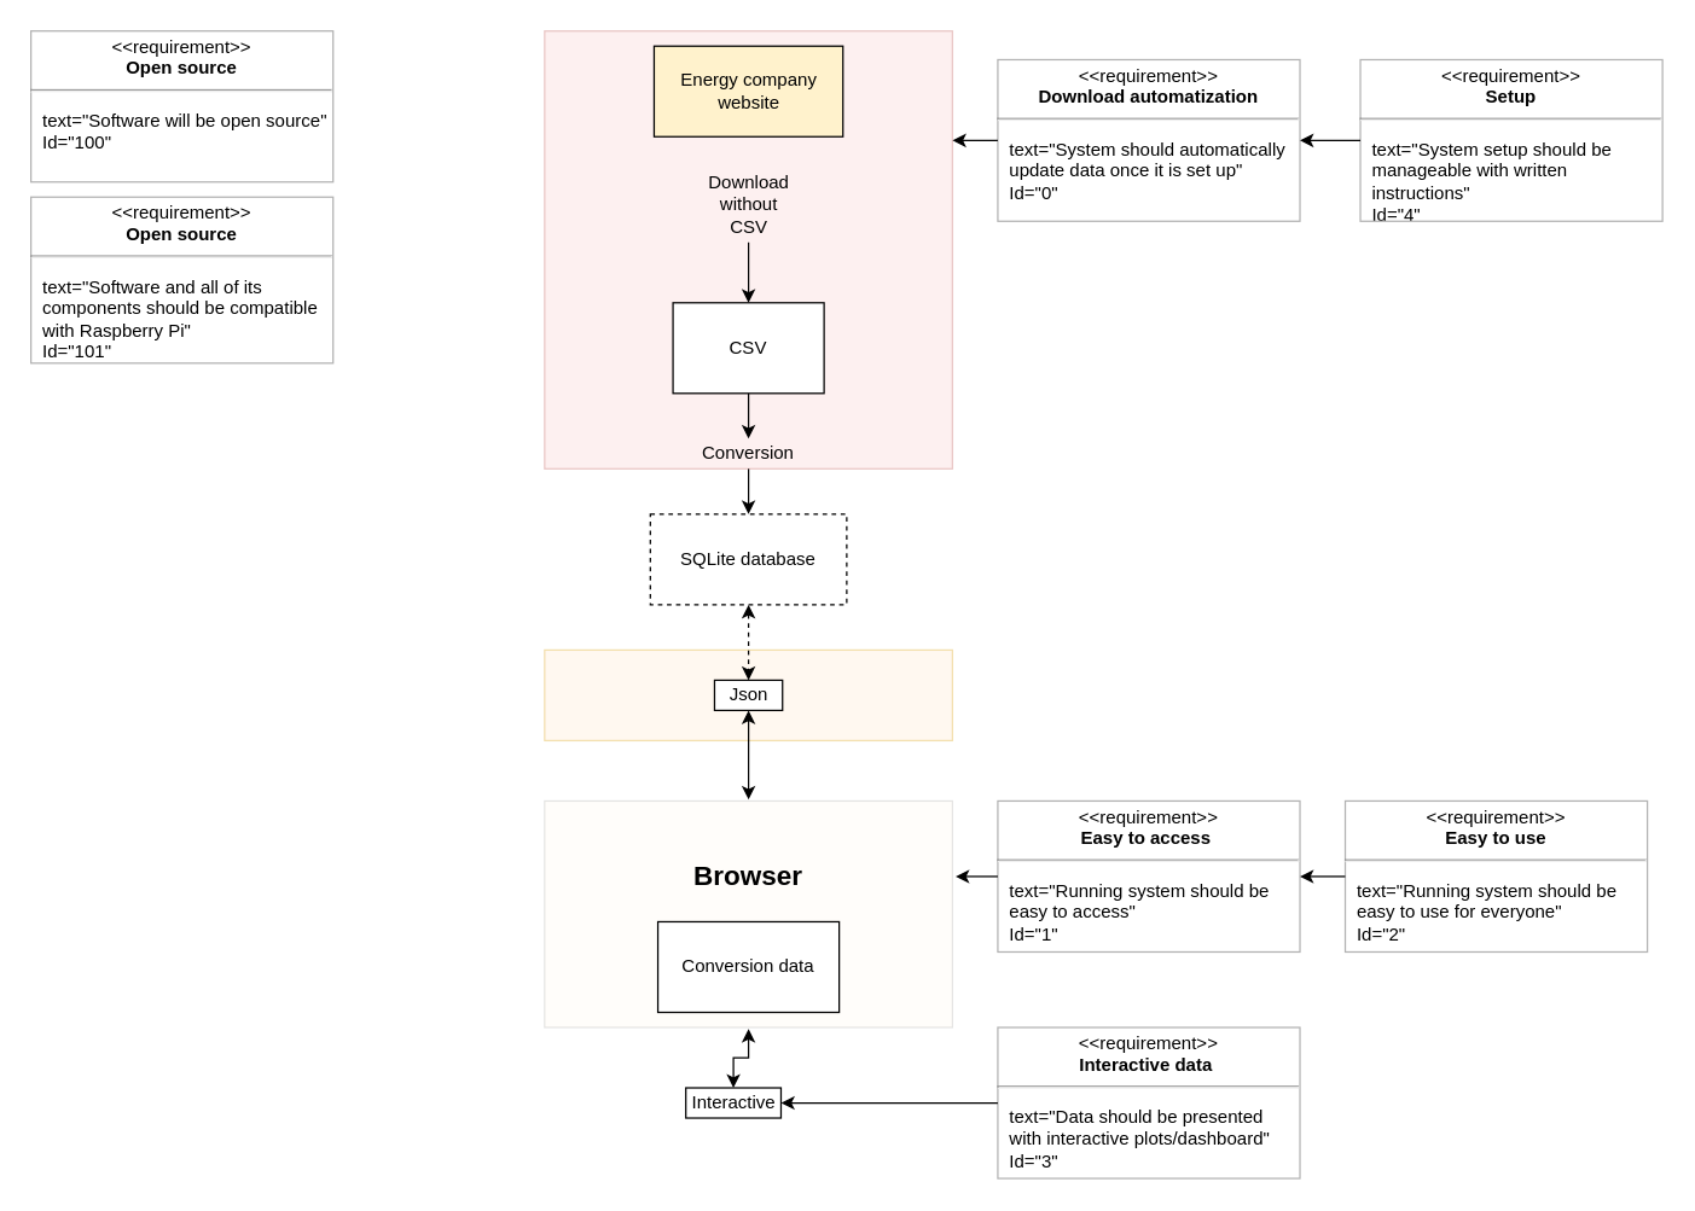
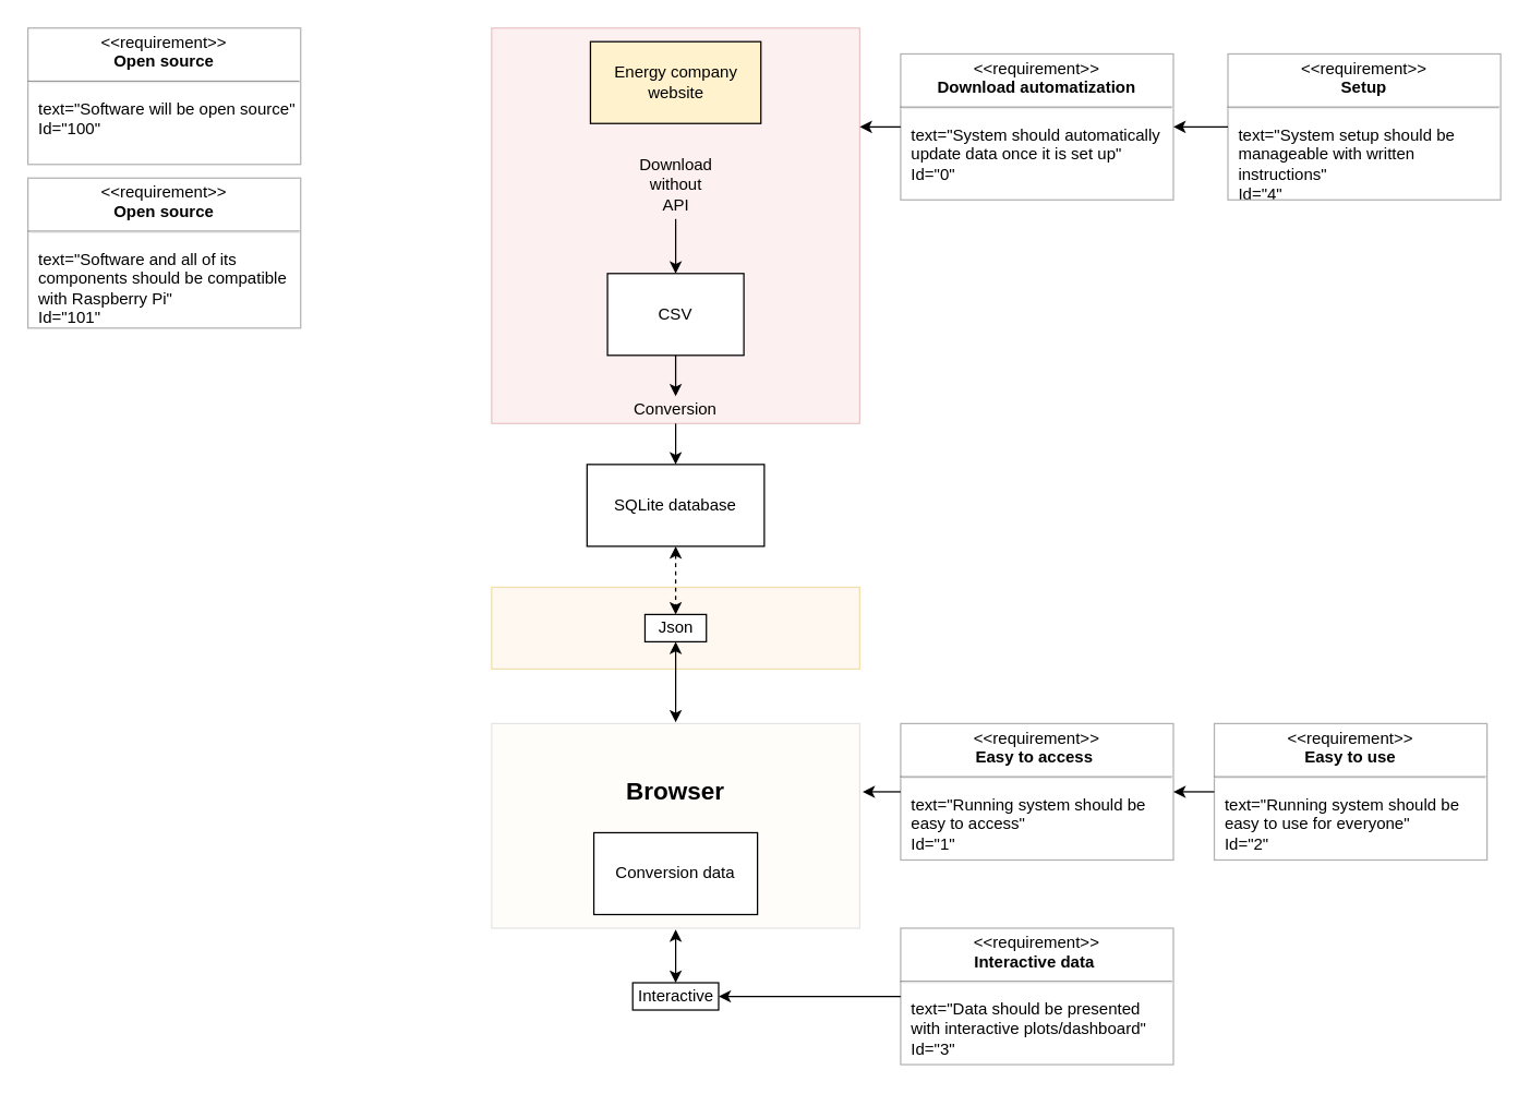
- <mxCell id="11" value="Download&lt;br&gt;without CSV" style="text;html=1;strokeColor=none;fillColor=none;align=center;verticalAlign=middle;whiteSpace=wrap;rounded=0;" vertex="1" parent="1"><mxGeometry x="466.5" y="110" width="57" height="50" as="geometry" /></mxCell>
+ <mxCell id="11" value="Download&lt;br&gt;without API" style="text;html=1;strokeColor=none;fillColor=none;align=center;verticalAlign=middle;whiteSpace=wrap;rounded=0;" vertex="1" parent="1"><mxGeometry x="466.5" y="110" width="57" height="50" as="geometry" /></mxCell>
- <mxCell id="12" value="SQLite database" style="rounded=0;whiteSpace=wrap;html=1;dashed=1;" vertex="1" parent="1"><mxGeometry x="430" y="340" width="130" height="60" as="geometry" /></mxCell>
+ <mxCell id="12" value="SQLite database" style="rounded=0;whiteSpace=wrap;html=1;" vertex="1" parent="1"><mxGeometry x="430" y="340" width="130" height="60" as="geometry" /></mxCell>
- <mxCell id="16" value="Interactive" style="text;html=1;align=center;verticalAlign=middle;whiteSpace=wrap;rounded=0;fillColor=#ffffff;strokeColor=#000000;" vertex="1" parent="1"><mxGeometry x="453.5" y="720" width="63" height="20" as="geometry" /></mxCell>
+ <mxCell id="16" value="Interactive" style="text;html=1;align=center;verticalAlign=middle;whiteSpace=wrap;rounded=0;fillColor=#ffffff;strokeColor=#000000;" vertex="1" parent="1"><mxGeometry x="463.5" y="720" width="63" height="20" as="geometry" /></mxCell>
